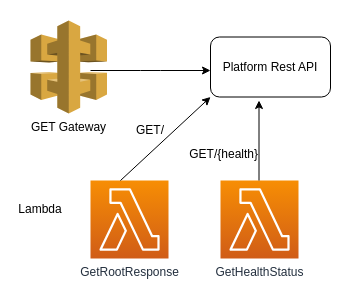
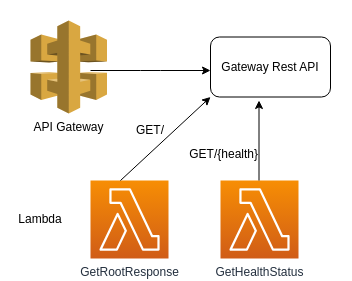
- <mxCell id="5" value="Platform Rest API" style="rounded=1;whiteSpace=wrap;html=1;" vertex="1" parent="1"><mxGeometry x="210" y="36.5" width="120" height="60" as="geometry" /></mxCell>
+ <mxCell id="5" value="Gateway Rest API" style="rounded=1;whiteSpace=wrap;html=1;" vertex="1" parent="1"><mxGeometry x="210" y="36.5" width="120" height="60" as="geometry" /></mxCell>
- <mxCell id="4" value="GET Gateway" style="outlineConnect=0;dashed=0;verticalLabelPosition=bottom;verticalAlign=top;align=center;html=1;shape=mxgraph.aws3.api_gateway;fillColor=#D9A741;gradientColor=none;" vertex="1" parent="1"><mxGeometry x="30" y="20" width="76.5" height="93" as="geometry" /></mxCell>
+ <mxCell id="4" value="API Gateway" style="outlineConnect=0;dashed=0;verticalLabelPosition=bottom;verticalAlign=top;align=center;html=1;shape=mxgraph.aws3.api_gateway;fillColor=#D9A741;gradientColor=none;" vertex="1" parent="1"><mxGeometry x="30" y="20" width="76.5" height="93" as="geometry" /></mxCell>
- <mxCell id="9" value="Lambda" style="text;html=1;strokeColor=none;fillColor=none;align=center;verticalAlign=middle;whiteSpace=wrap;rounded=0;fontSize=12;" vertex="1" parent="1"><mxGeometry x="20" y="199" width="40" height="20" as="geometry" /></mxCell>
+ <mxCell id="9" value="Lambda" style="text;html=1;strokeColor=none;fillColor=none;align=center;verticalAlign=middle;whiteSpace=wrap;rounded=0;fontSize=12;" vertex="1" parent="1"><mxGeometry x="20" y="209" width="40" height="20" as="geometry" /></mxCell>
